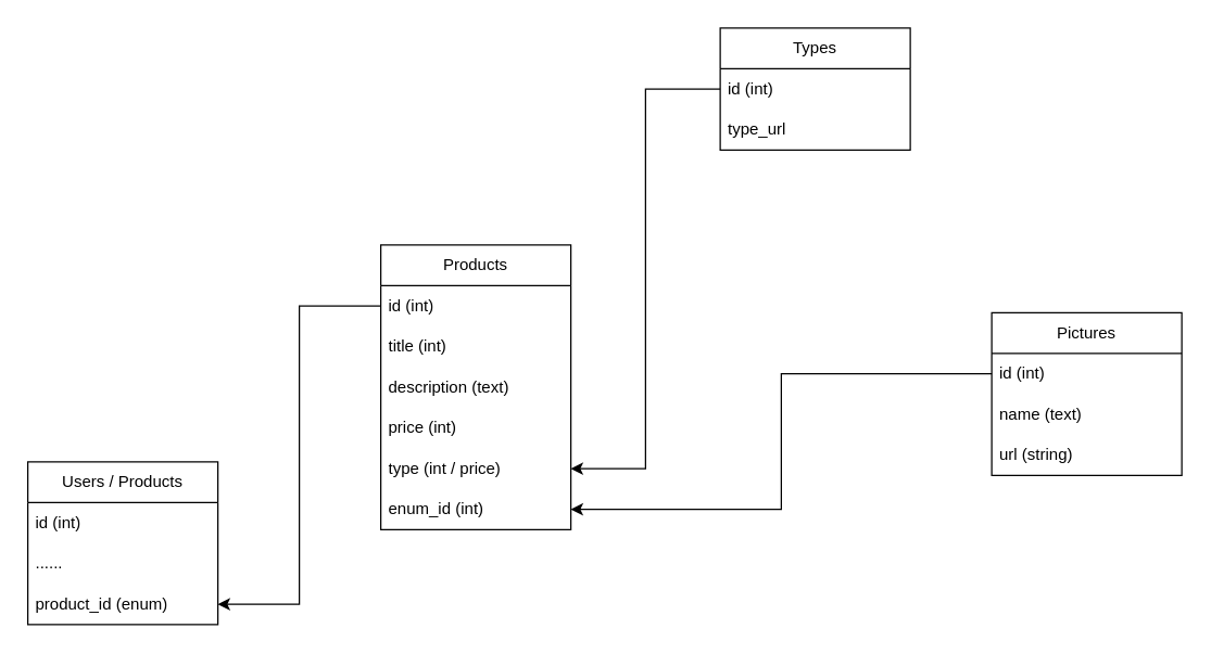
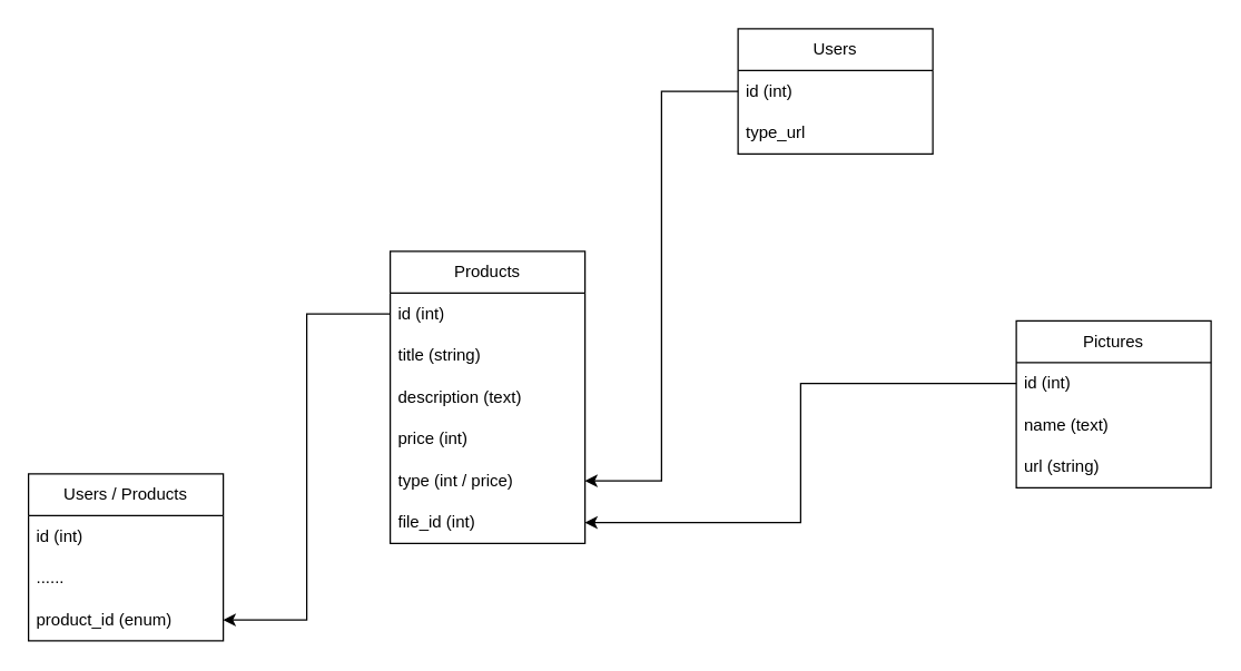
- <mxCell id="9" value="Types" style="swimlane;fontStyle=0;childLayout=stackLayout;horizontal=1;startSize=30;horizontalStack=0;resizeParent=1;resizeParentMax=0;resizeLast=0;collapsible=1;marginBottom=0;whiteSpace=wrap;html=1;" vertex="1" parent="1"><mxGeometry x="530" y="20" width="140" height="90" as="geometry" /></mxCell>
+ <mxCell id="9" value="Users" style="swimlane;fontStyle=0;childLayout=stackLayout;horizontal=1;startSize=30;horizontalStack=0;resizeParent=1;resizeParentMax=0;resizeLast=0;collapsible=1;marginBottom=0;whiteSpace=wrap;html=1;" vertex="1" parent="1"><mxGeometry x="530" y="20" width="140" height="90" as="geometry" /></mxCell>
- <mxCell id="4" value="title (int)" style="text;strokeColor=none;fillColor=none;align=left;verticalAlign=middle;spacingLeft=4;spacingRight=4;overflow=hidden;points=[[0,0.5],[1,0.5]];portConstraint=eastwest;rotatable=0;whiteSpace=wrap;html=1;" vertex="1" parent="2"><mxGeometry y="60" width="140" height="30" as="geometry" /></mxCell>
+ <mxCell id="4" value="title (string)" style="text;strokeColor=none;fillColor=none;align=left;verticalAlign=middle;spacingLeft=4;spacingRight=4;overflow=hidden;points=[[0,0.5],[1,0.5]];portConstraint=eastwest;rotatable=0;whiteSpace=wrap;html=1;" vertex="1" parent="2"><mxGeometry y="60" width="140" height="30" as="geometry" /></mxCell>
- <mxCell id="8" value="enum_id (int)" style="text;strokeColor=none;fillColor=none;align=left;verticalAlign=middle;spacingLeft=4;spacingRight=4;overflow=hidden;points=[[0,0.5],[1,0.5]];portConstraint=eastwest;rotatable=0;whiteSpace=wrap;html=1;" vertex="1" parent="2"><mxGeometry y="180" width="140" height="30" as="geometry" /></mxCell>
+ <mxCell id="8" value="file_id (int)" style="text;strokeColor=none;fillColor=none;align=left;verticalAlign=middle;spacingLeft=4;spacingRight=4;overflow=hidden;points=[[0,0.5],[1,0.5]];portConstraint=eastwest;rotatable=0;whiteSpace=wrap;html=1;" vertex="1" parent="2"><mxGeometry y="180" width="140" height="30" as="geometry" /></mxCell>
